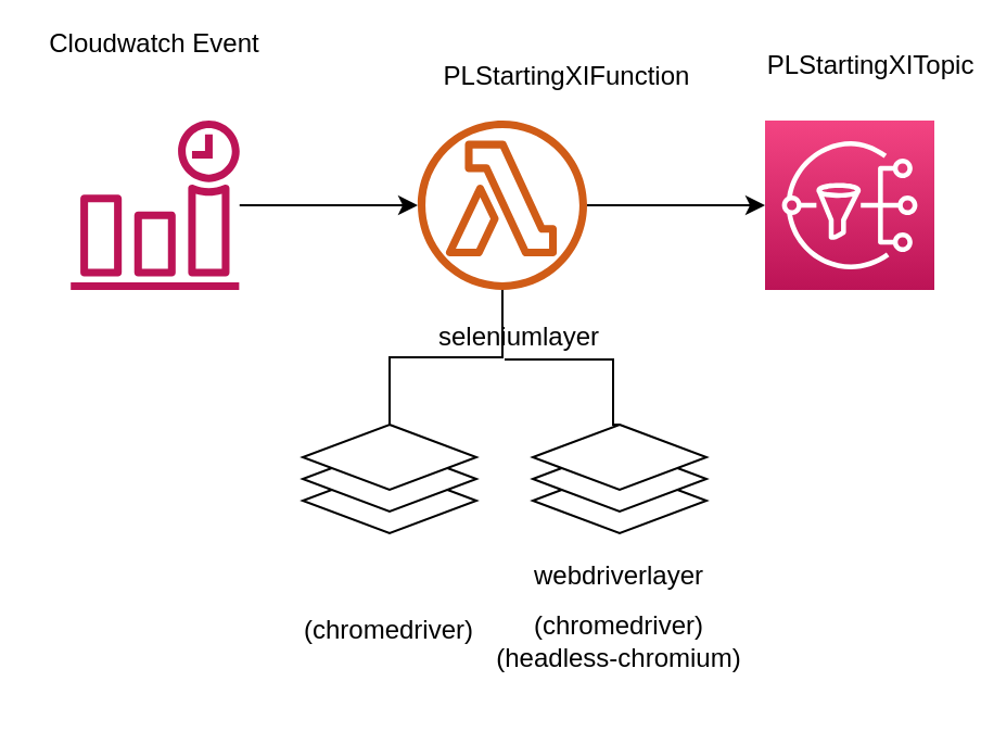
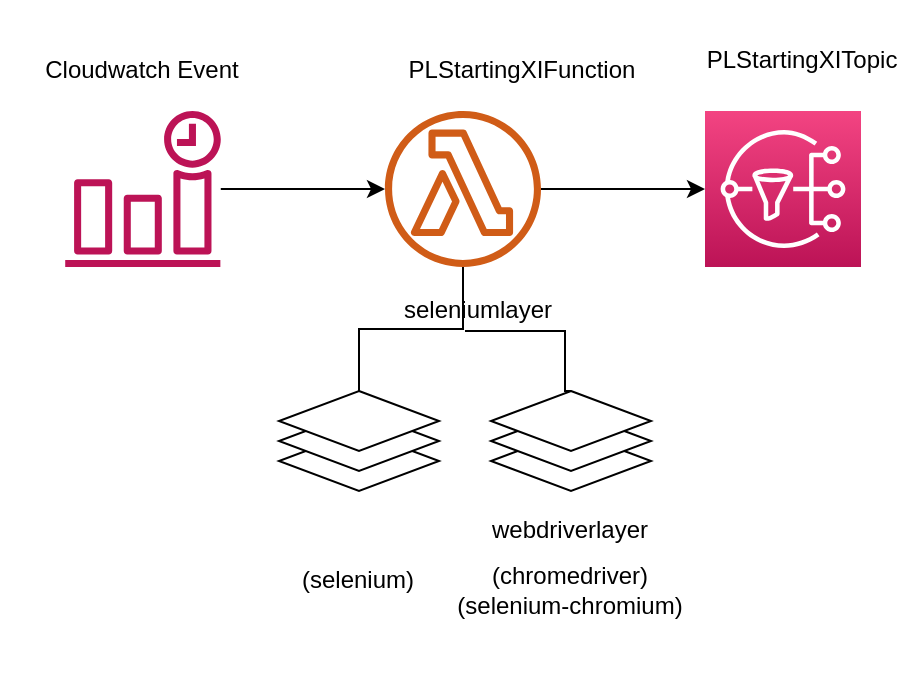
- <mxCell id="21" value="Cloudwatch Event" style="text;html=1;strokeColor=none;fillColor=none;align=center;verticalAlign=middle;whiteSpace=wrap;rounded=0;" parent="1" vertex="1"><mxGeometry x="20.25" y="10" width="101.5" height="20" as="geometry" /></mxCell>
+ <mxCell id="21" value="Cloudwatch Event" style="text;html=1;strokeColor=none;fillColor=none;align=center;verticalAlign=middle;whiteSpace=wrap;rounded=0;" parent="1" vertex="1"><mxGeometry x="20.25" y="25" width="101.5" height="20" as="geometry" /></mxCell>
- <mxCell id="18" value="(chromedriver)" style="text;html=1;strokeColor=none;fillColor=none;align=center;verticalAlign=middle;whiteSpace=wrap;rounded=0;" parent="1" vertex="1"><mxGeometry x="119" y="275" width="120" height="30" as="geometry" /></mxCell>
+ <mxCell id="18" value="(selenium)" style="text;html=1;strokeColor=none;fillColor=none;align=center;verticalAlign=middle;whiteSpace=wrap;rounded=0;" parent="1" vertex="1"><mxGeometry x="119" y="275" width="120" height="30" as="geometry" /></mxCell>
- <mxCell id="15" value="(chromedriver)&lt;br&gt;(headless-chromium)" style="text;html=1;strokeColor=none;fillColor=none;align=center;verticalAlign=middle;whiteSpace=wrap;rounded=0;" parent="1" vertex="1"><mxGeometry x="225" y="275" width="120" height="40" as="geometry" /></mxCell>
+ <mxCell id="15" value="(chromedriver)&lt;br&gt;(selenium-chromium)" style="text;html=1;strokeColor=none;fillColor=none;align=center;verticalAlign=middle;whiteSpace=wrap;rounded=0;" parent="1" vertex="1"><mxGeometry x="225" y="275" width="120" height="40" as="geometry" /></mxCell>
